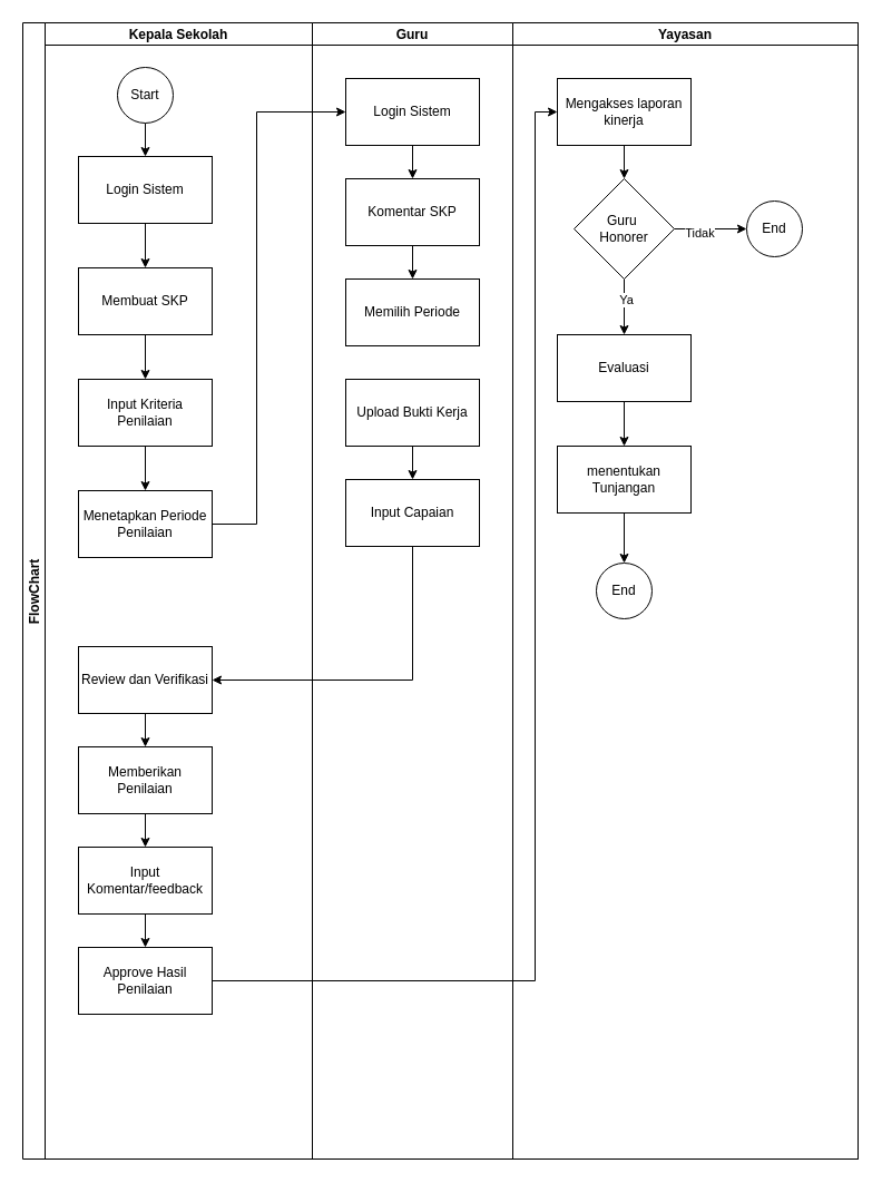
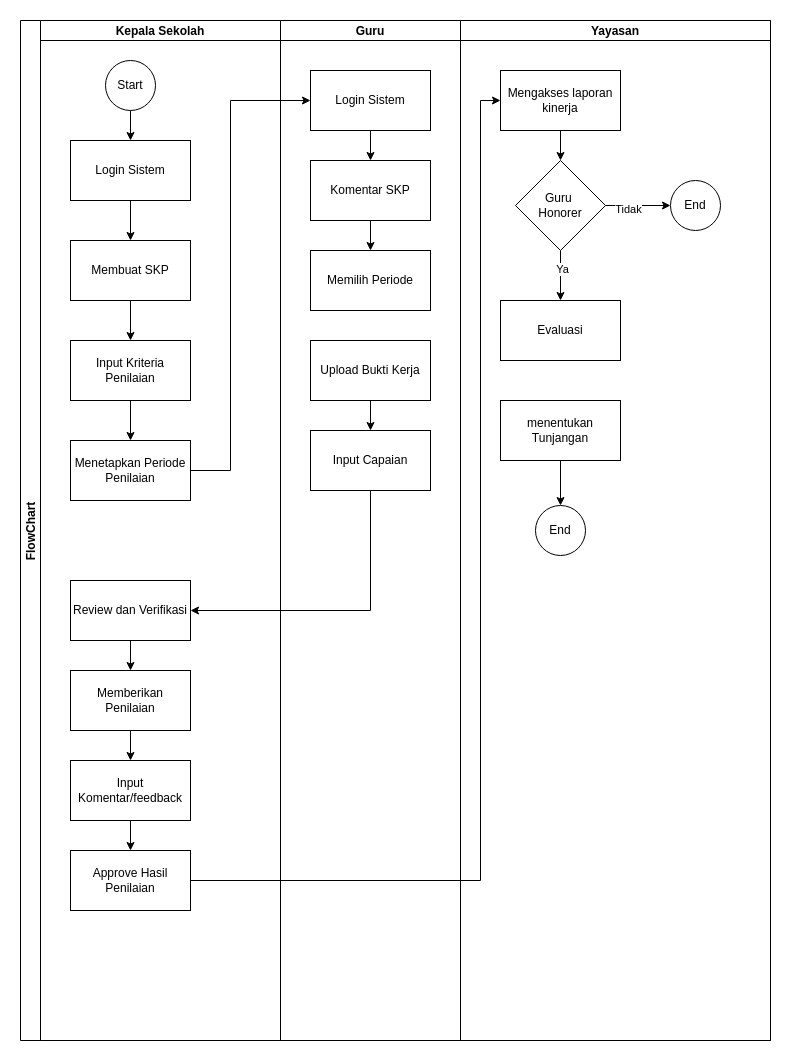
- <mxCell id="42" value="" style="edgeStyle=orthogonalEdgeStyle;rounded=0;orthogonalLoop=1;jettySize=auto;html=1;" edge="1" parent="32" source="43" target="45"><mxGeometry relative="1" as="geometry" /></mxCell>
